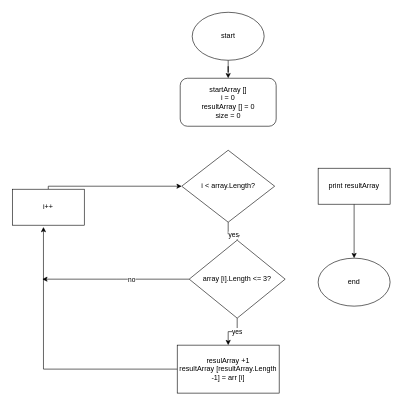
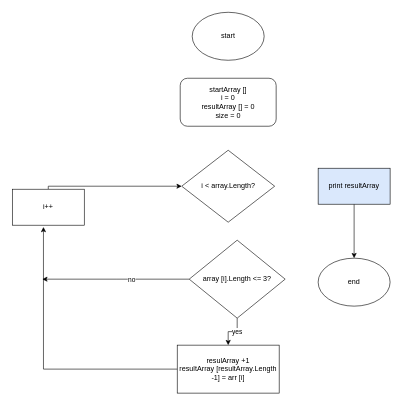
- <mxCell id="2" style="edgeStyle=orthogonalEdgeStyle;rounded=0;orthogonalLoop=1;jettySize=auto;html=1;" edge="1" parent="1" source="3" target="4"><mxGeometry relative="1" as="geometry" /></mxCell>
- <mxCell id="18" value="print resultArray" style="rounded=0;whiteSpace=wrap;html=1;" vertex="1" parent="1"><mxGeometry x="530" y="280" width="120" height="60" as="geometry" /></mxCell>
+ <mxCell id="18" value="print resultArray" style="rounded=0;whiteSpace=wrap;html=1;fillColor=#dae8fc;" vertex="1" parent="1"><mxGeometry x="530" y="280" width="120" height="60" as="geometry" /></mxCell>
- <mxCell id="5" style="edgeStyle=orthogonalEdgeStyle;rounded=0;orthogonalLoop=1;jettySize=auto;html=1;" edge="1" parent="1" source="7" target="12"><mxGeometry relative="1" as="geometry" /></mxCell>
- <mxCell id="6" value="yes" style="edgeLabel;html=1;align=center;verticalAlign=middle;resizable=0;points=[];" vertex="1" connectable="0" parent="5"><mxGeometry x="0.28" y="-2" relative="1" as="geometry"><mxPoint x="-1" y="-1" as="offset" /></mxGeometry></mxCell>
